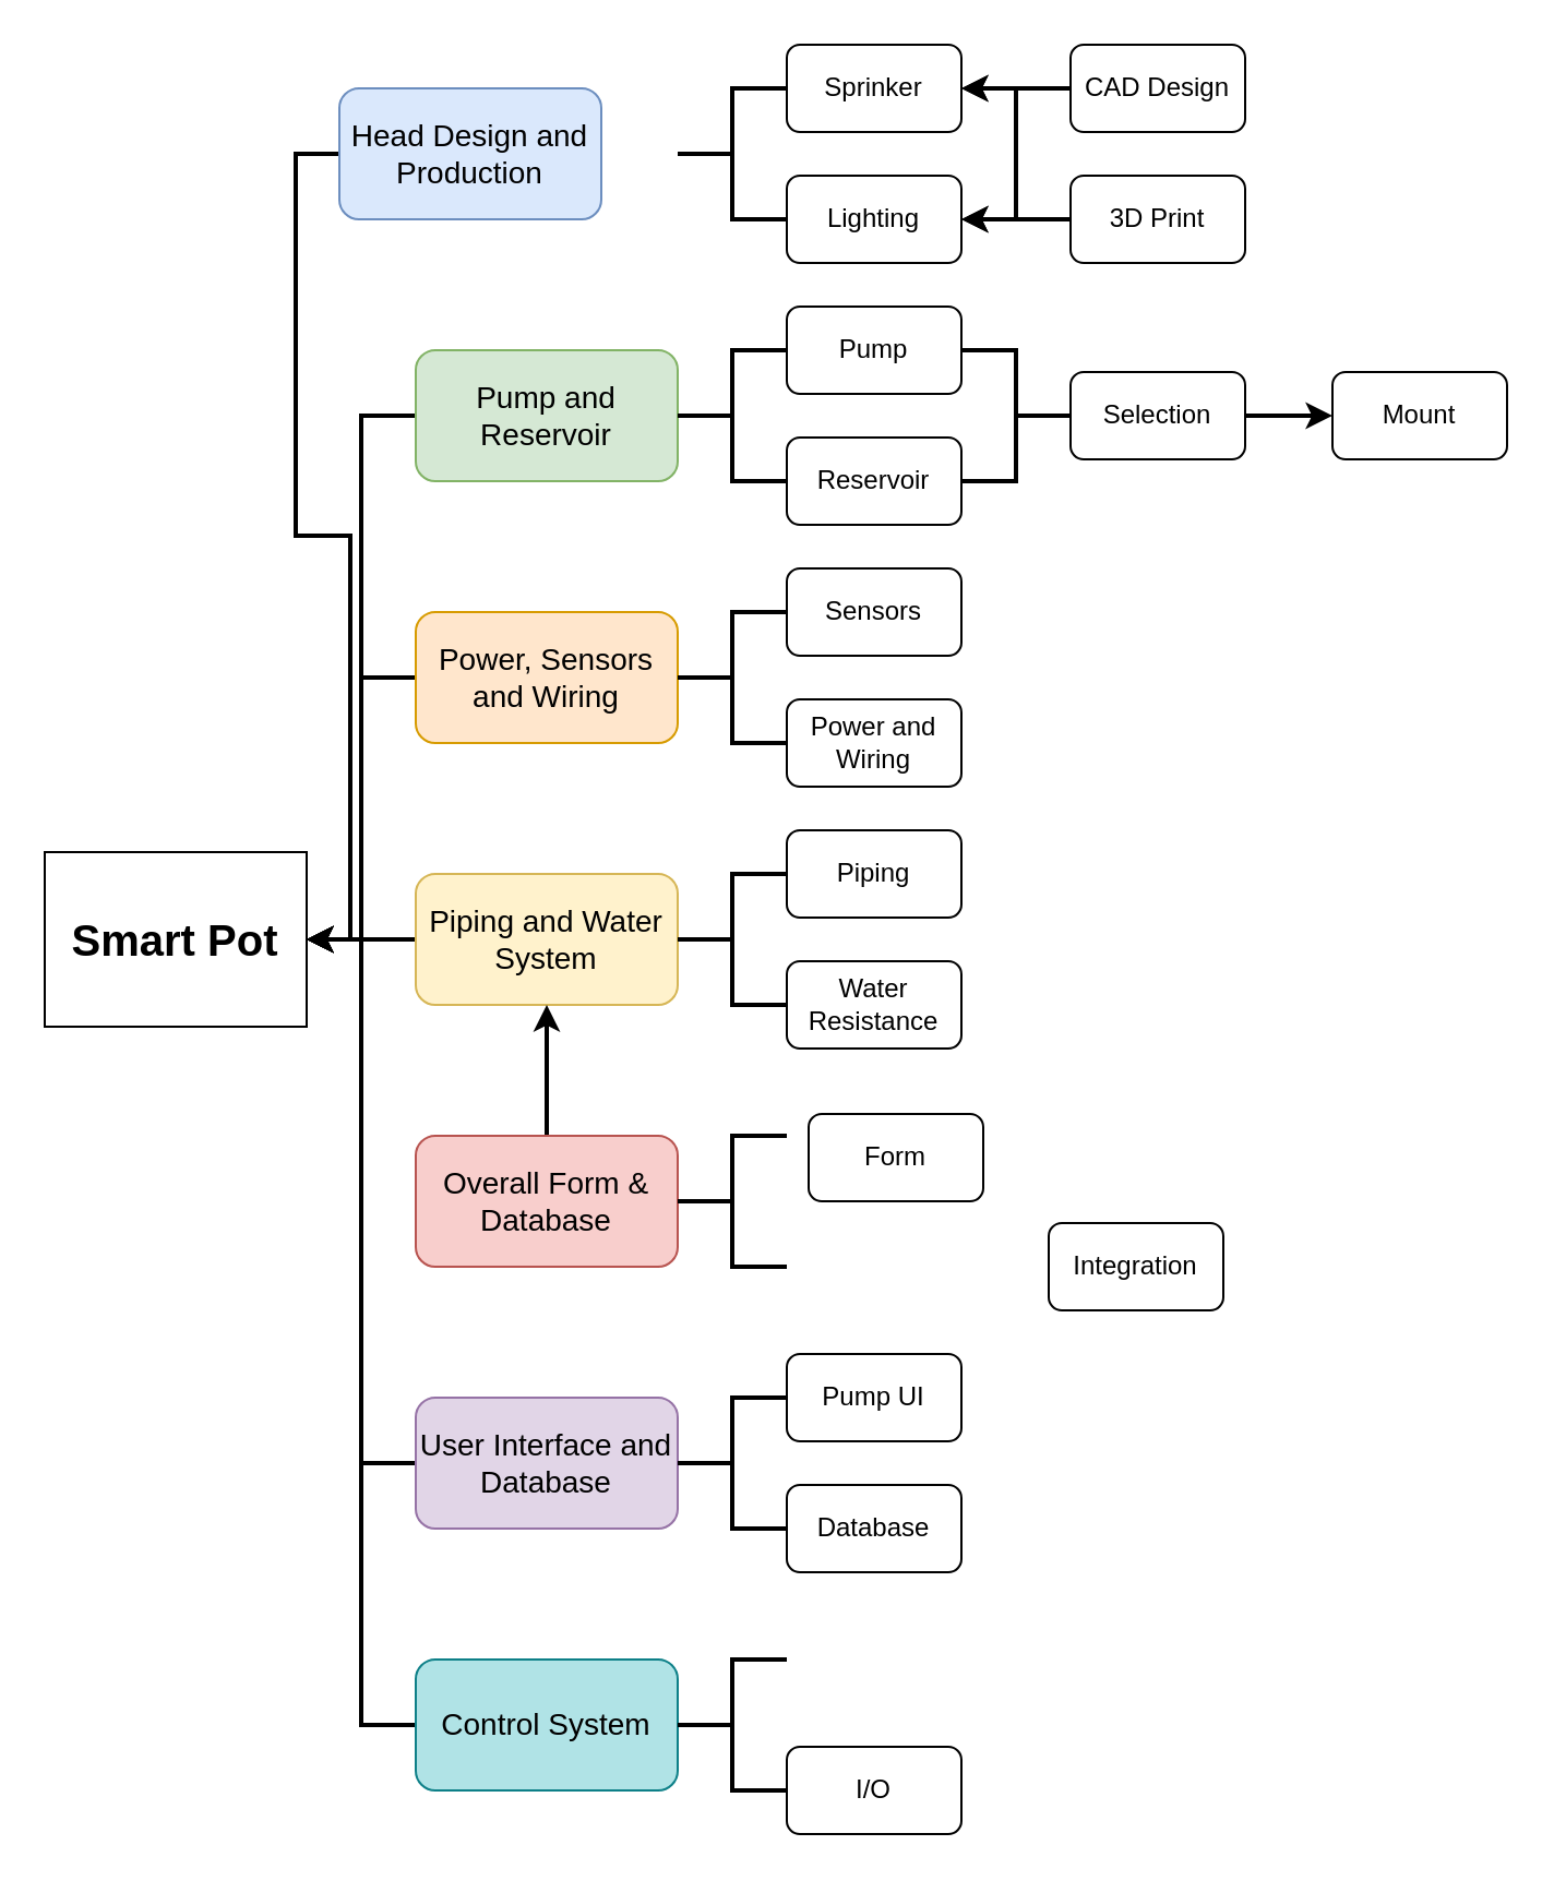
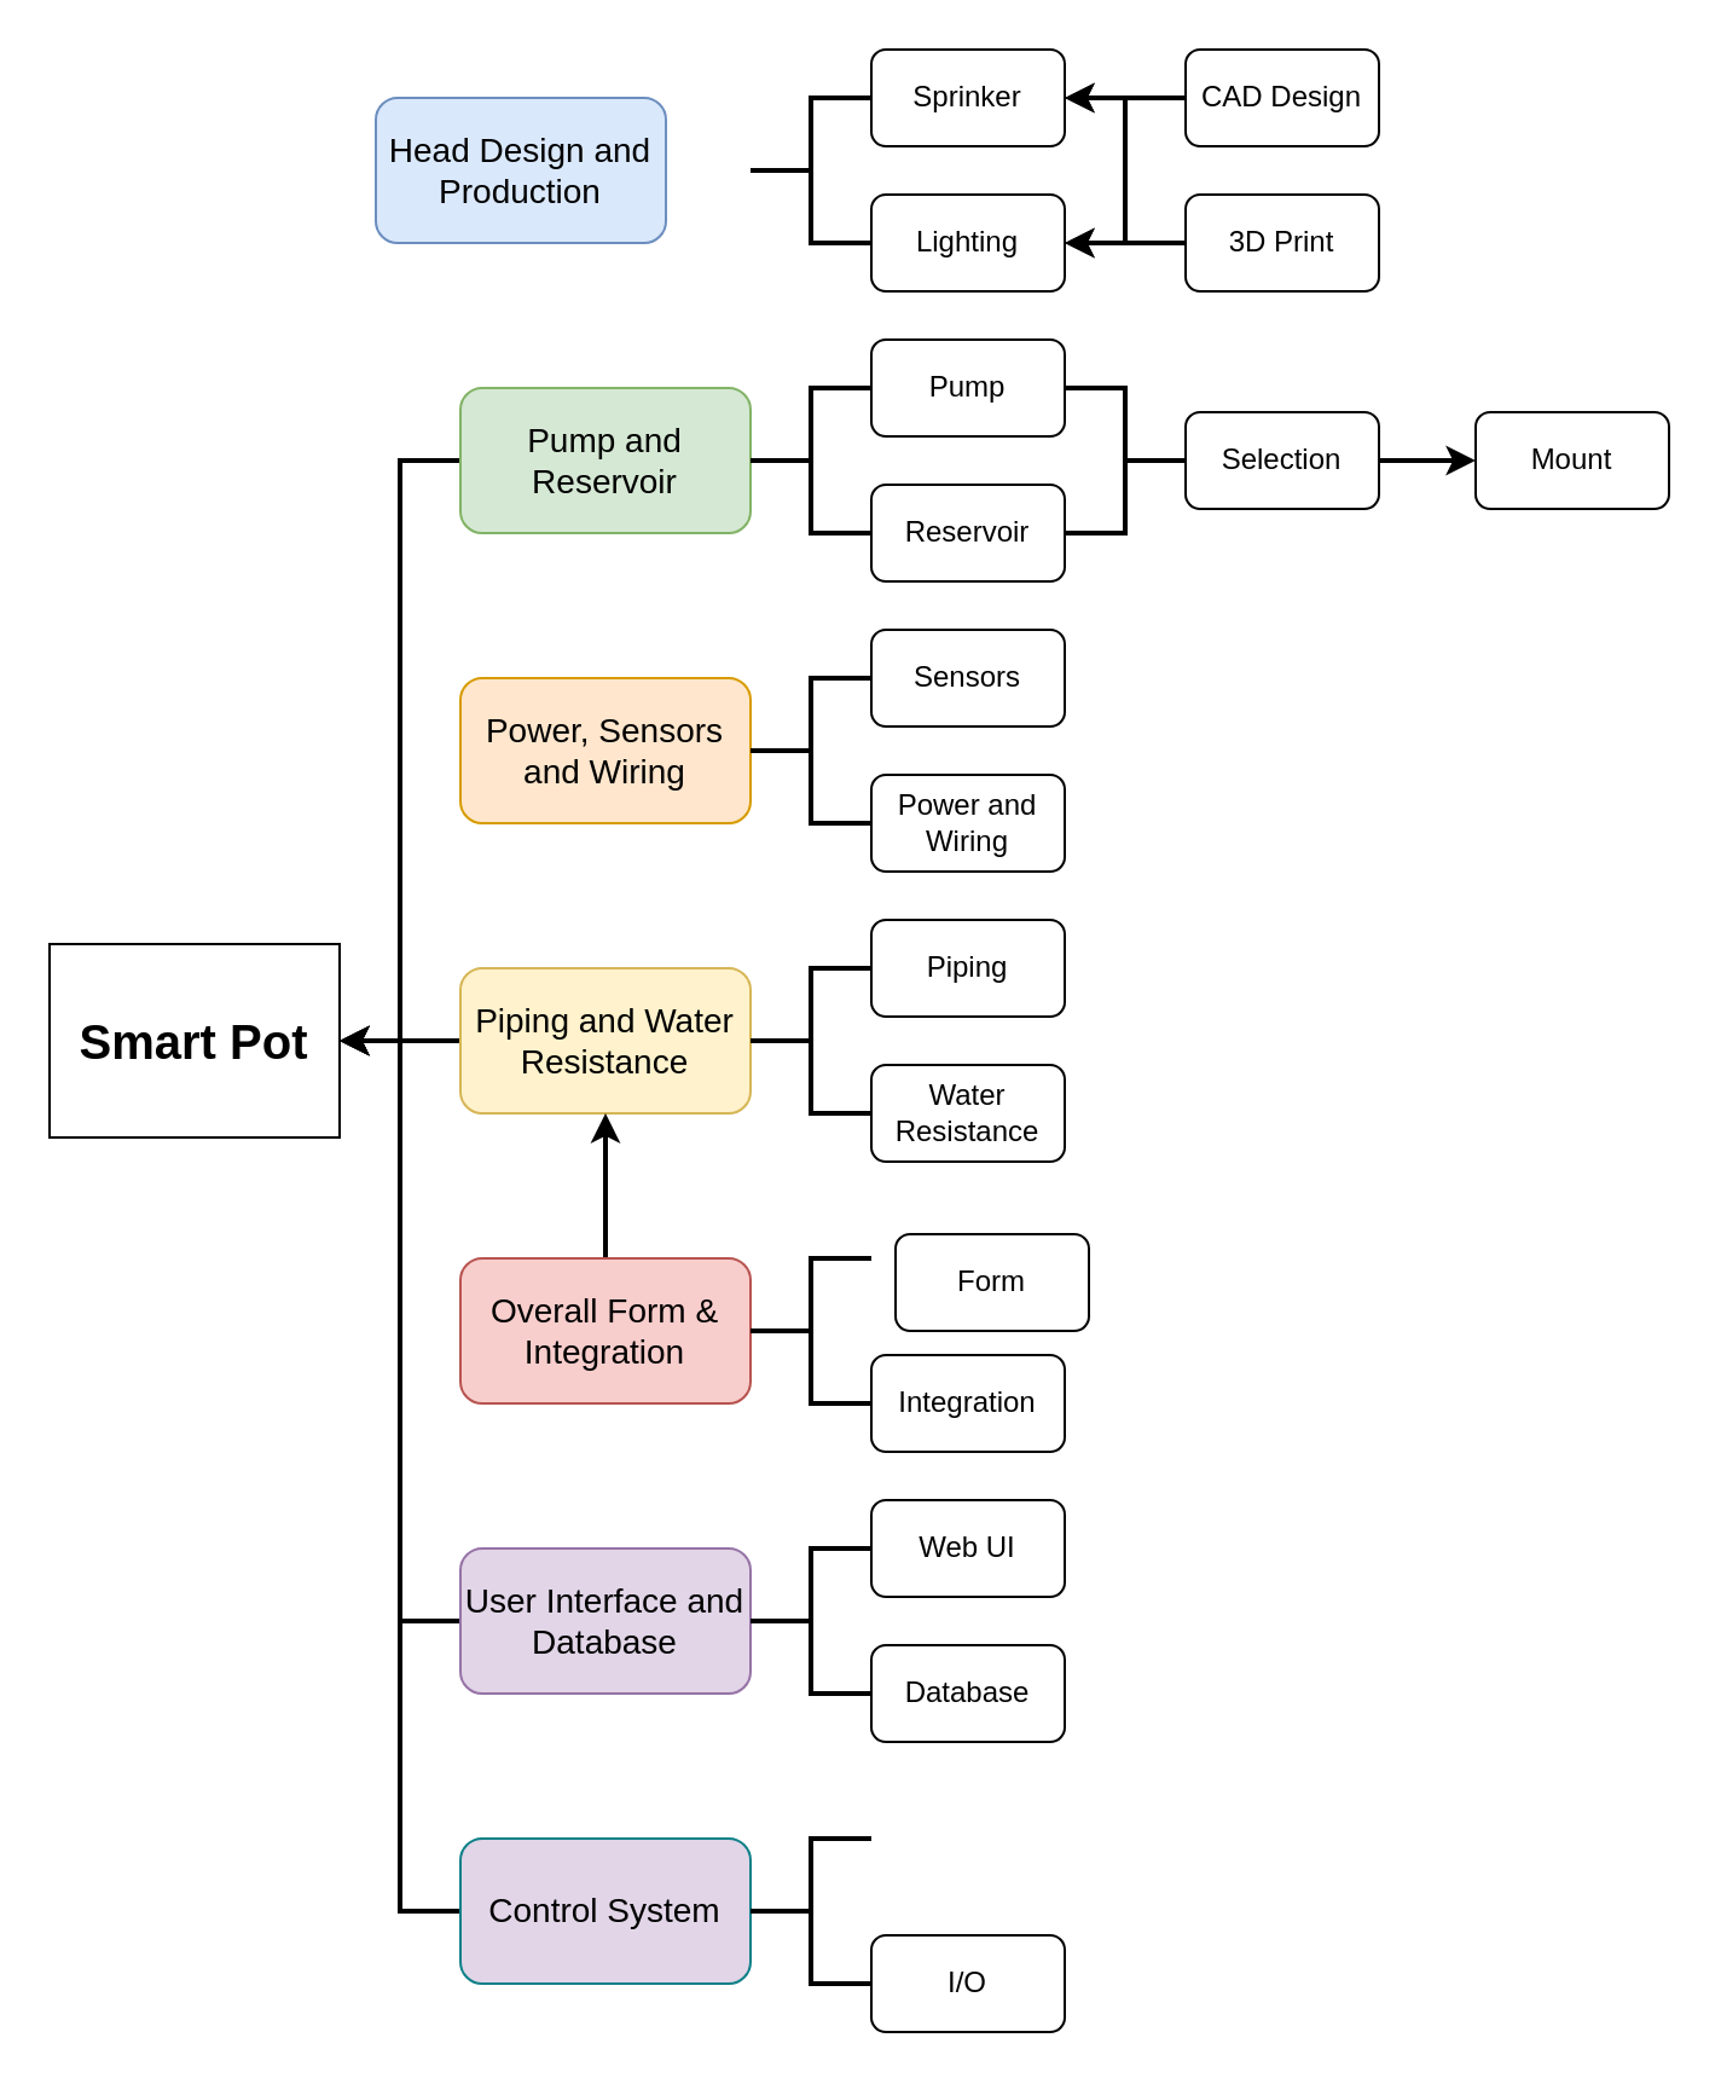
- <mxCell id="2" style="edgeStyle=orthogonalEdgeStyle;rounded=0;orthogonalLoop=1;jettySize=auto;html=1;entryX=1;entryY=0.5;entryDx=0;entryDy=0;strokeWidth=2;" edge="1" parent="1" source="3" target="4"><mxGeometry relative="1" as="geometry" /></mxCell>
- <mxCell id="7" style="edgeStyle=orthogonalEdgeStyle;rounded=0;orthogonalLoop=1;jettySize=auto;html=1;entryX=1;entryY=0.5;entryDx=0;entryDy=0;strokeWidth=2;" edge="1" parent="1" source="8" target="4"><mxGeometry relative="1" as="geometry" /></mxCell>
- <mxCell id="10" value="&lt;font style=&quot;font-size: 14px&quot;&gt;Piping and Water System&lt;/font&gt;" style="rounded=1;whiteSpace=wrap;html=1;fillColor=#fff2cc;strokeColor=#d6b656;" vertex="1" parent="1"><mxGeometry x="190" y="400" width="120" height="60" as="geometry" /></mxCell>
+ <mxCell id="10" value="&lt;font style=&quot;font-size: 14px&quot;&gt;Piping and Water Resistance&lt;/font&gt;" style="rounded=1;whiteSpace=wrap;html=1;fillColor=#fff2cc;strokeColor=#d6b656;" vertex="1" parent="1"><mxGeometry x="190" y="400" width="120" height="60" as="geometry" /></mxCell>
- <mxCell id="12" value="&lt;font style=&quot;font-size: 14px&quot;&gt;Overall Form &amp;amp; Database&lt;/font&gt;" style="rounded=1;whiteSpace=wrap;html=1;fillColor=#f8cecc;strokeColor=#b85450;" vertex="1" parent="1"><mxGeometry x="190" y="520" width="120" height="60" as="geometry" /></mxCell>
+ <mxCell id="12" value="&lt;font style=&quot;font-size: 14px&quot;&gt;Overall Form &amp;amp; Integration&lt;/font&gt;" style="rounded=1;whiteSpace=wrap;html=1;fillColor=#f8cecc;strokeColor=#b85450;" vertex="1" parent="1"><mxGeometry x="190" y="520" width="120" height="60" as="geometry" /></mxCell>
- <mxCell id="33" value="Integration" style="rounded=1;whiteSpace=wrap;html=1;" vertex="1" parent="1"><mxGeometry x="480" y="560" width="80" height="40" as="geometry" /></mxCell>
+ <mxCell id="33" value="Integration" style="rounded=1;whiteSpace=wrap;html=1;" vertex="1" parent="1"><mxGeometry x="360" y="560" width="80" height="40" as="geometry" /></mxCell>
- <mxCell id="34" value="Pump UI" style="rounded=1;whiteSpace=wrap;html=1;" vertex="1" parent="1"><mxGeometry x="360" y="620" width="80" height="40" as="geometry" /></mxCell>
+ <mxCell id="34" value="Web UI" style="rounded=1;whiteSpace=wrap;html=1;" vertex="1" parent="1"><mxGeometry x="360" y="620" width="80" height="40" as="geometry" /></mxCell>
- <mxCell id="16" value="&lt;font style=&quot;font-size: 14px&quot;&gt;Control System&lt;/font&gt;" style="rounded=1;whiteSpace=wrap;html=1;fillColor=#b0e3e6;strokeColor=#0e8088;" vertex="1" parent="1"><mxGeometry x="190" y="760" width="120" height="60" as="geometry" /></mxCell>
+ <mxCell id="16" value="&lt;font style=&quot;font-size: 14px&quot;&gt;Control System&lt;/font&gt;" style="rounded=1;whiteSpace=wrap;html=1;fillColor=#e1d5e7;strokeColor=#0e8088;" vertex="1" parent="1"><mxGeometry x="190" y="760" width="120" height="60" as="geometry" /></mxCell>
